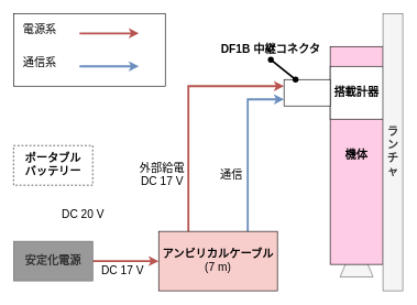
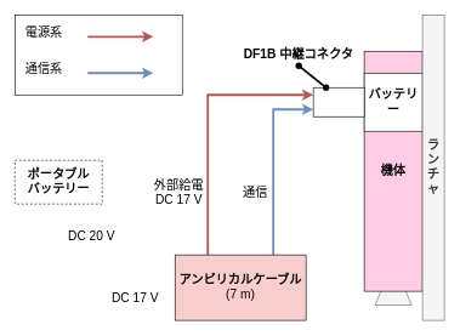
- <mxCell id="4" value="&lt;font style=&quot;font-size: 17px;&quot;&gt;&lt;b&gt;搭載計器&lt;/b&gt;&lt;/font&gt;" style="rounded=0;whiteSpace=wrap;html=1;" vertex="1" parent="1"><mxGeometry x="500" y="100" width="80" height="80" as="geometry" /></mxCell>
+ <mxCell id="4" value="&lt;font style=&quot;font-size: 17px;&quot;&gt;&lt;b&gt;バッテリー&lt;/b&gt;&lt;/font&gt;" style="rounded=0;whiteSpace=wrap;html=1;" vertex="1" parent="1"><mxGeometry x="500" y="100" width="80" height="80" as="geometry" /></mxCell>
- <mxCell id="15" value="&lt;b&gt;安定化電源&lt;/b&gt;" style="rounded=0;whiteSpace=wrap;html=1;fontSize=17;fillColor=#999999;fontColor=#333333;strokeColor=#666666;" vertex="1" parent="1"><mxGeometry x="20" y="365" width="120" height="60" as="geometry" /></mxCell>
- <mxCell id="14" style="rounded=1;html=1;strokeWidth=3;fontSize=17;startArrow=none;startFill=0;endArrow=classic;endFill=1;fillColor=#f8cecc;strokeColor=#b85450;" edge="1" parent="1" source="15" target="8"><mxGeometry relative="1" as="geometry" /></mxCell>
